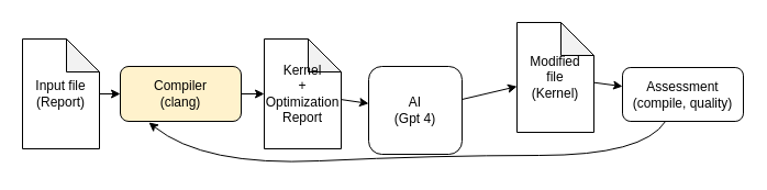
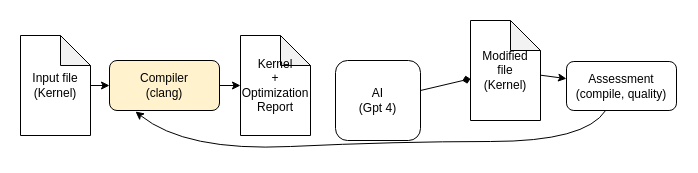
- <mxCell id="11" value="" style="endArrow=classic;html=1;rounded=0;" parent="1" source="5" target="6" edge="1"><mxGeometry width="50" height="50" relative="1" as="geometry"><mxPoint x="485" y="151" as="sourcePoint" /><mxPoint x="535" y="101" as="targetPoint" /></mxGeometry></mxCell>
+ <mxCell id="11" value="" style="endArrow=diamond;html=1;rounded=0;" parent="1" source="5" target="6" edge="1"><mxGeometry width="50" height="50" relative="1" as="geometry"><mxPoint x="485" y="151" as="sourcePoint" /><mxPoint x="535" y="101" as="targetPoint" /></mxGeometry></mxCell>
- <mxCell id="2" value="&lt;div&gt;Input file&lt;/div&gt;&lt;div&gt;(Report)&lt;br&gt;&lt;/div&gt;" style="shape=note;whiteSpace=wrap;html=1;backgroundOutline=1;darkOpacity=0.05;" parent="1" vertex="1"><mxGeometry x="20" y="35" width="70" height="100" as="geometry" /></mxCell>
+ <mxCell id="2" value="&lt;div&gt;Input file&lt;/div&gt;&lt;div&gt;(Kernel)&lt;br&gt;&lt;/div&gt;" style="shape=note;whiteSpace=wrap;html=1;backgroundOutline=1;darkOpacity=0.05;" parent="1" vertex="1"><mxGeometry x="20" y="35" width="70" height="100" as="geometry" /></mxCell>
- <mxCell id="10" value="" style="endArrow=classic;html=1;rounded=0;" parent="1" source="4" target="5" edge="1"><mxGeometry width="50" height="50" relative="1" as="geometry"><mxPoint x="485" y="151" as="sourcePoint" /><mxPoint x="535" y="101" as="targetPoint" /></mxGeometry></mxCell>
